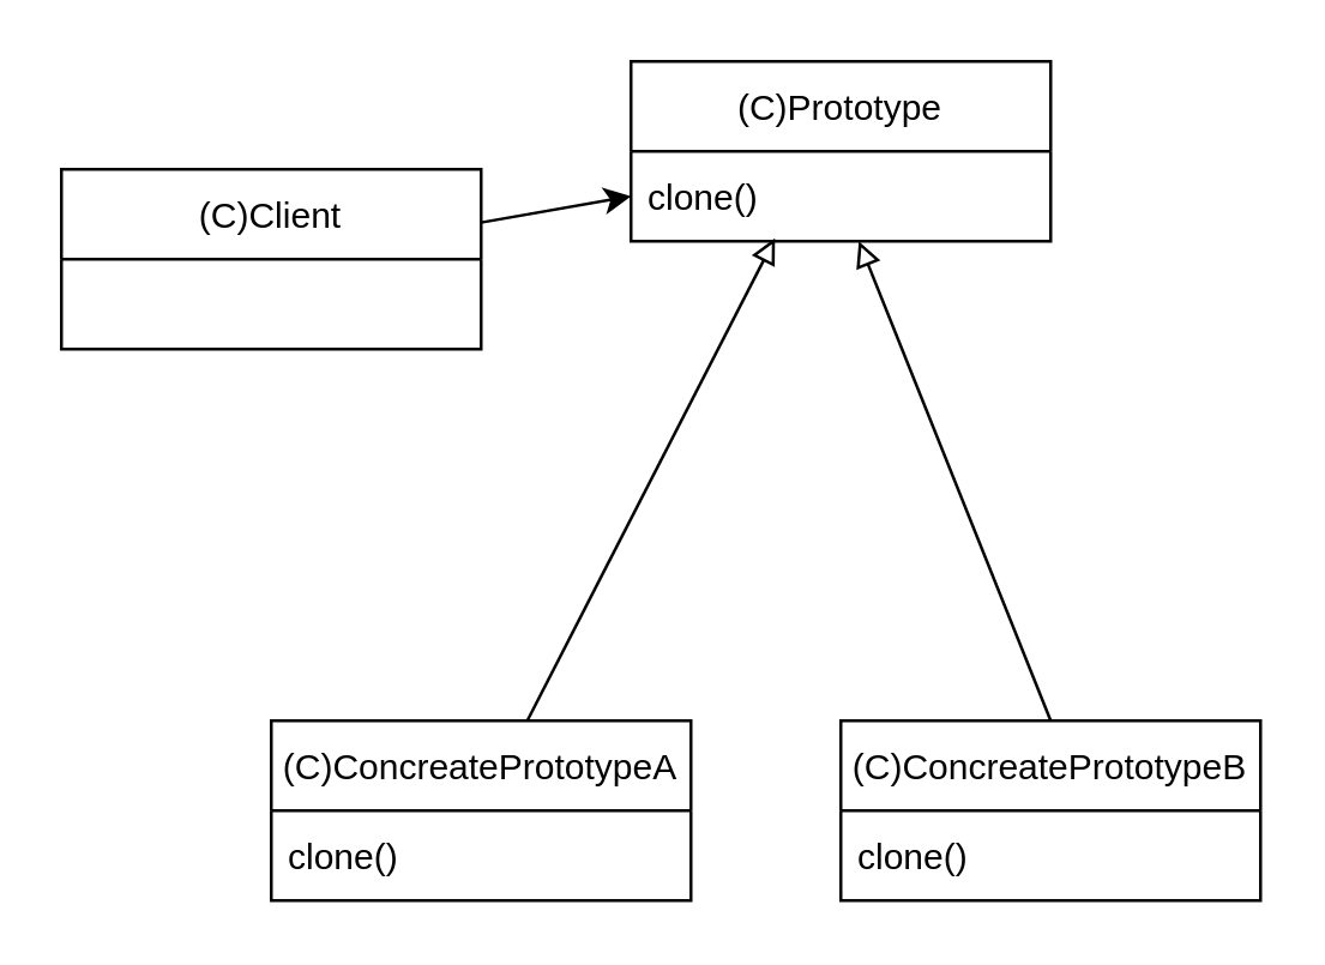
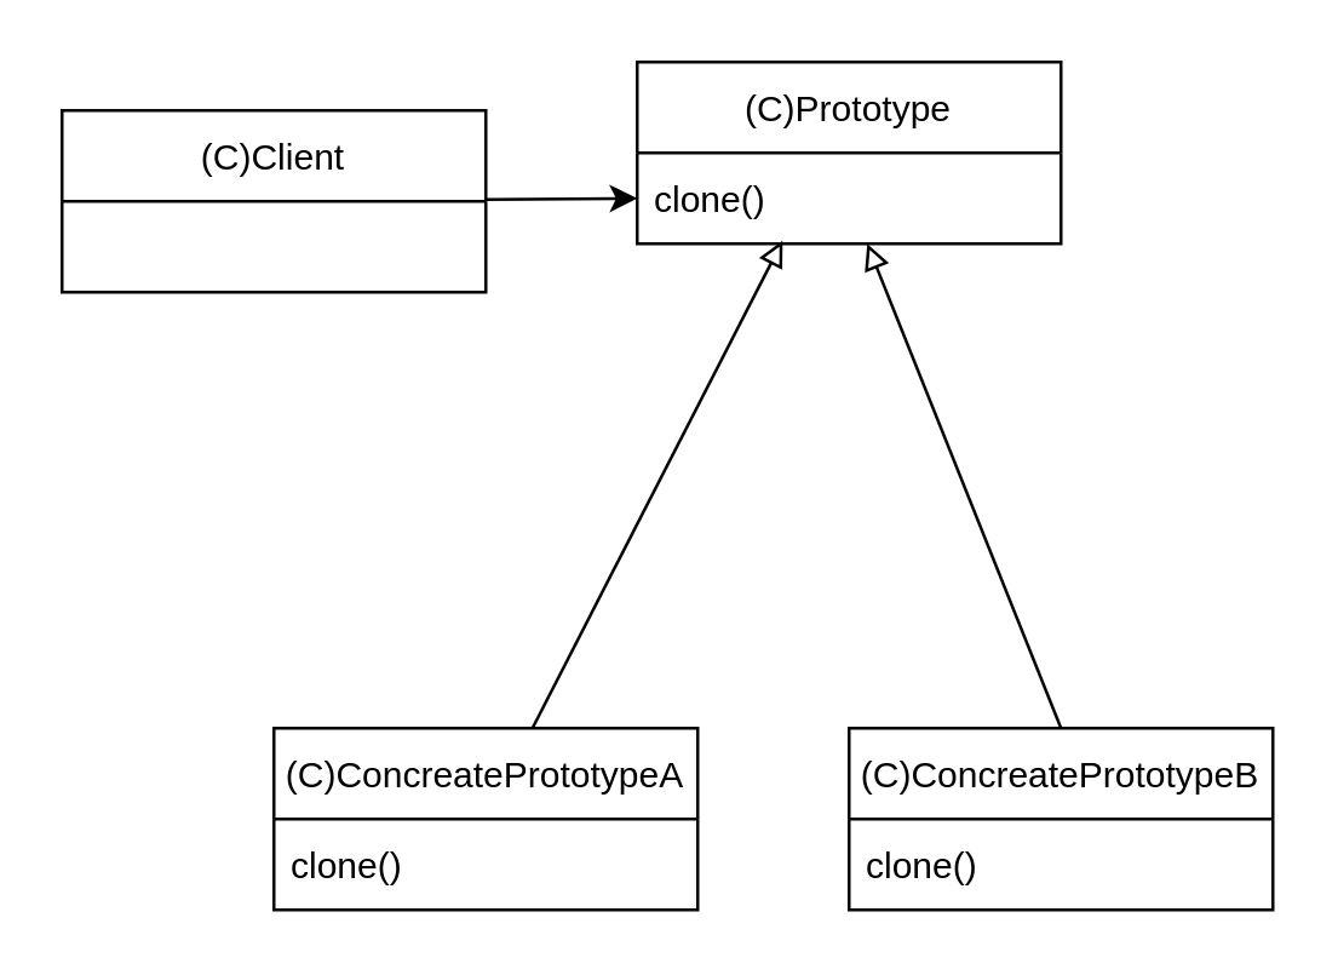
- <mxCell id="5" value="(C)Client" style="swimlane;fontStyle=0;childLayout=stackLayout;horizontal=1;startSize=30;horizontalStack=0;resizeParent=1;resizeParentMax=0;resizeLast=0;collapsible=1;marginBottom=0;" vertex="1" parent="1"><mxGeometry x="20" y="56" width="140" height="60" as="geometry" /></mxCell>
+ <mxCell id="5" value="(C)Client" style="swimlane;fontStyle=0;childLayout=stackLayout;horizontal=1;startSize=30;horizontalStack=0;resizeParent=1;resizeParentMax=0;resizeLast=0;collapsible=1;marginBottom=0;" vertex="1" parent="1"><mxGeometry x="20" y="36" width="140" height="60" as="geometry" /></mxCell>
